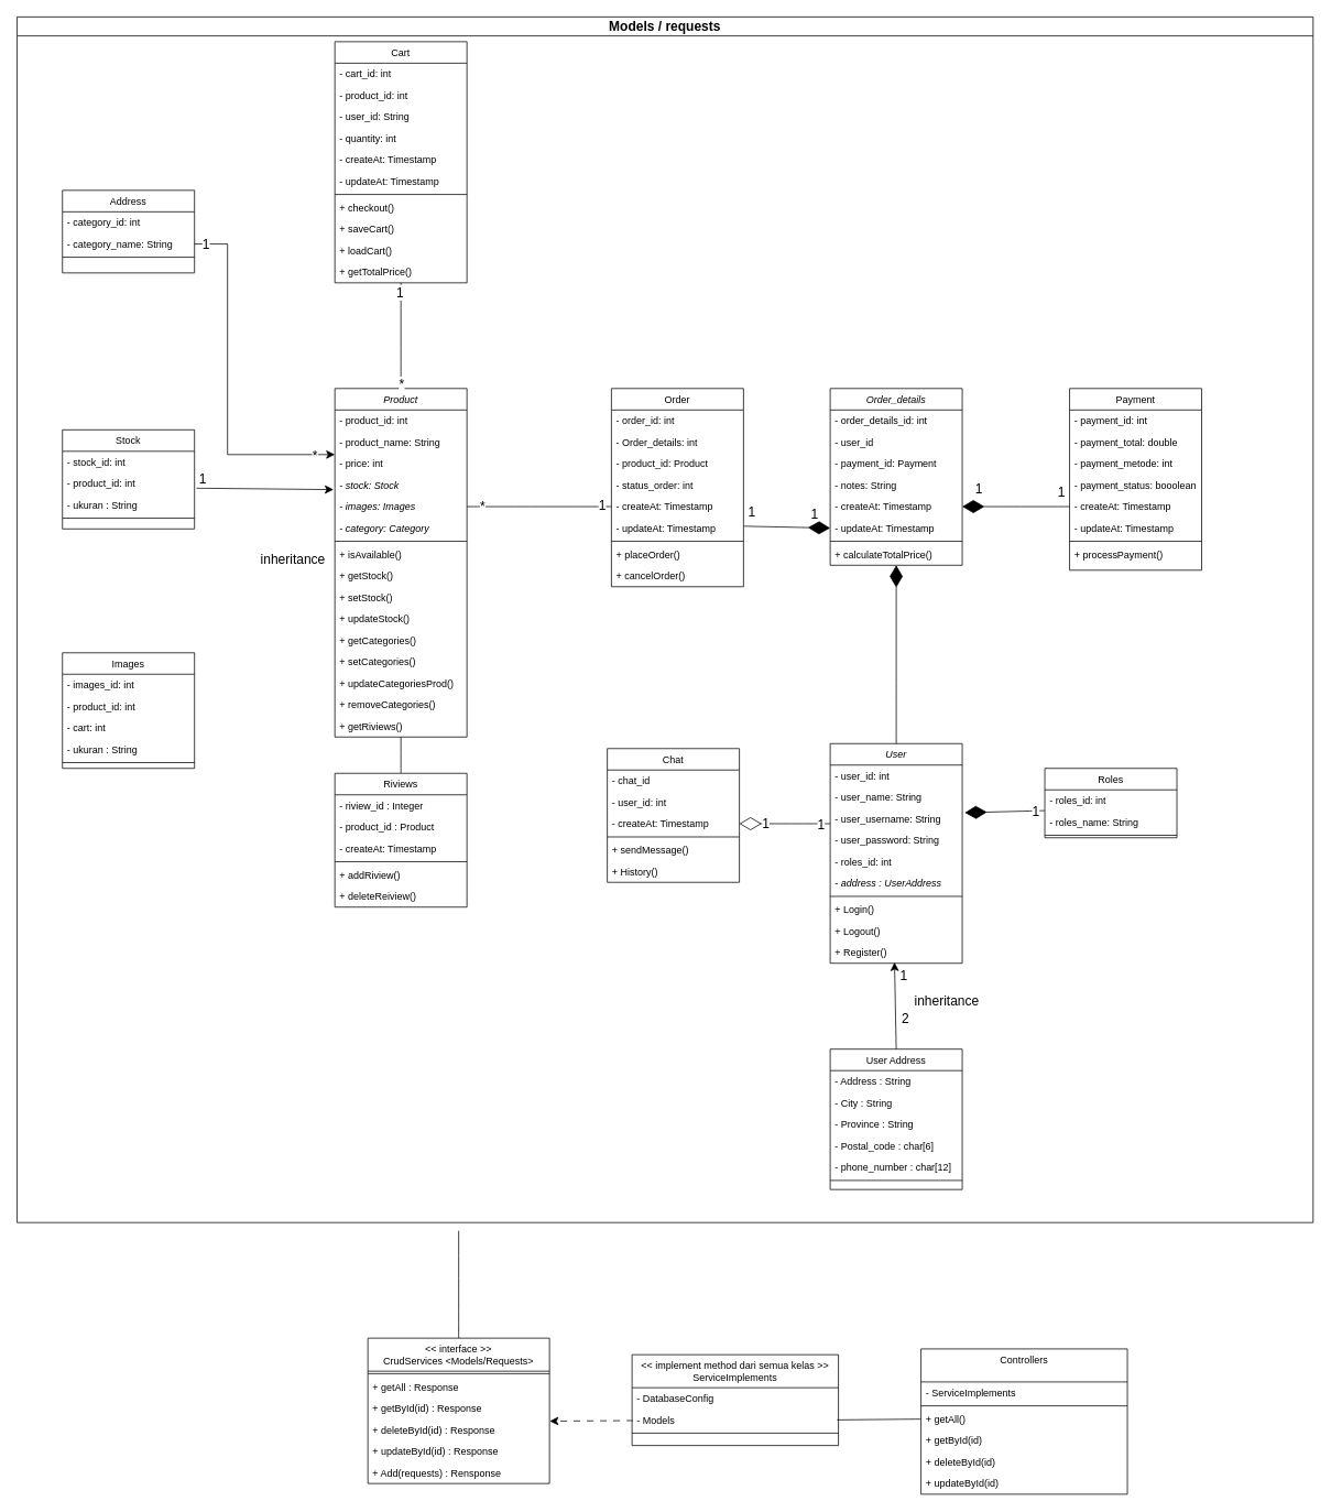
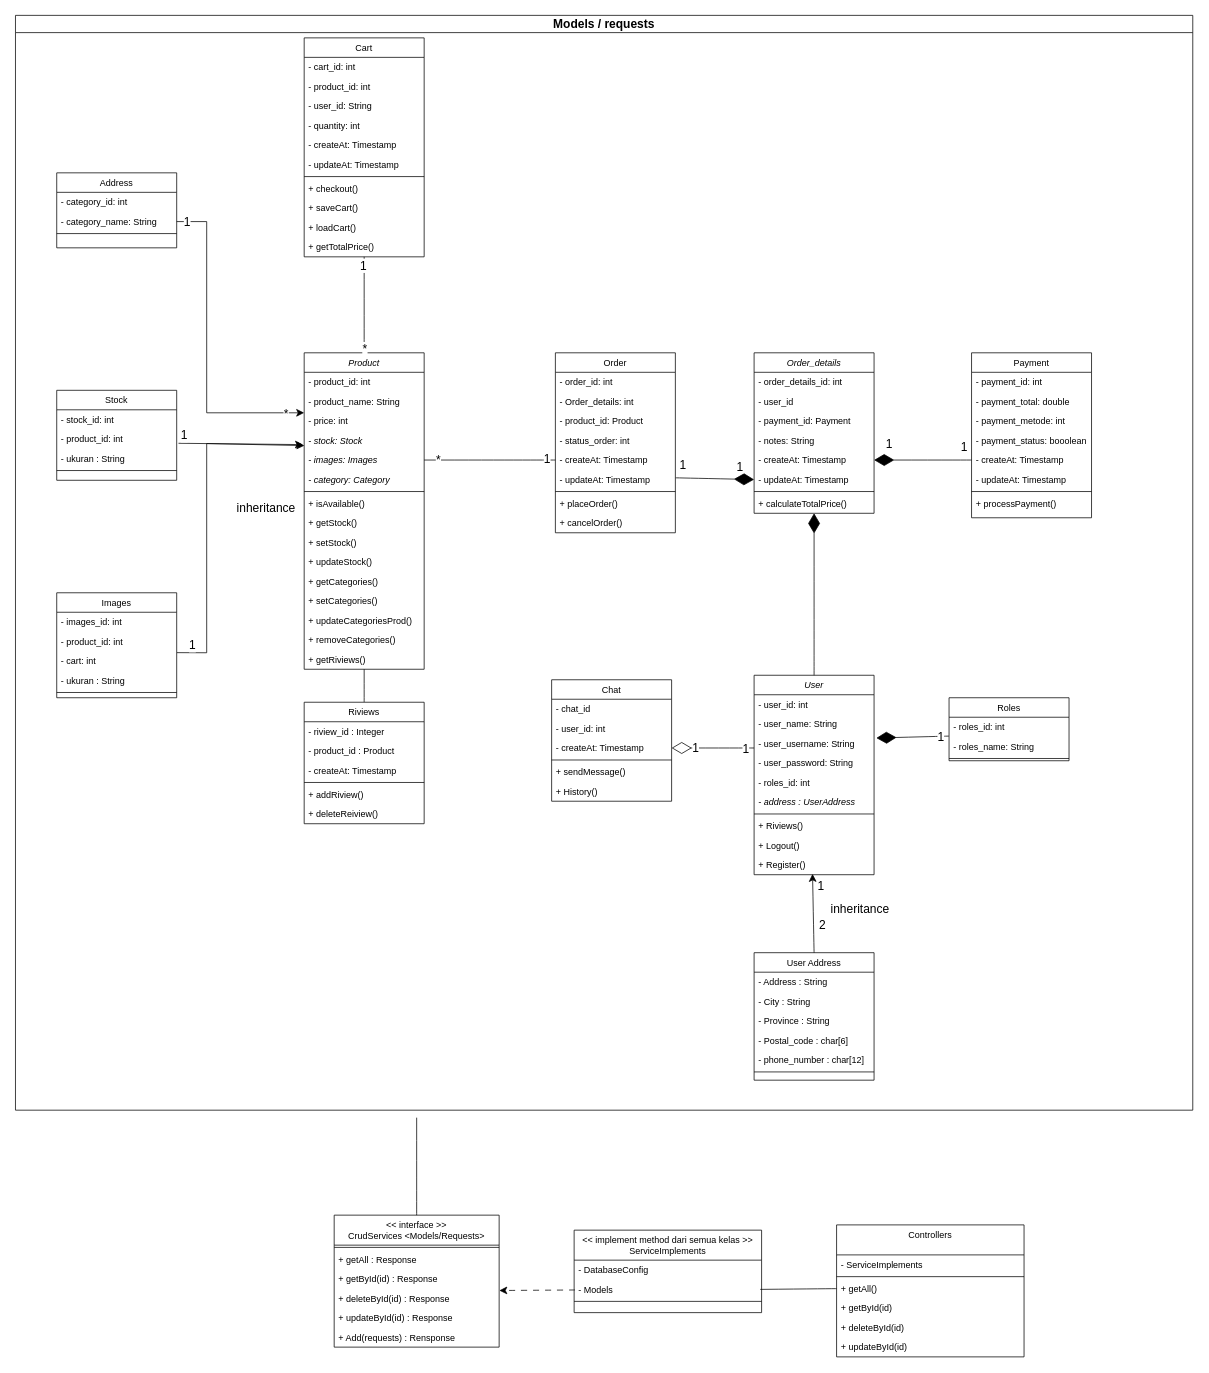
+ <mxCell id="112" value="" style="endArrow=classic;html=1;rounded=0;fontSize=12;startSize=8;endSize=8;exitX=1.002;exitY=0.071;exitDx=0;exitDy=0;exitPerimeter=0;entryX=0.002;entryY=0.76;entryDx=0;entryDy=0;entryPerimeter=0;" edge="1" parent="1" source="107" target="6"><mxGeometry width="50" height="50" relative="1" as="geometry"><mxPoint x="335" y="730" as="sourcePoint" /><mxPoint x="395" y="590" as="targetPoint" /><Array as="points"><mxPoint x="275" y="870" /><mxPoint x="275" y="591" /></Array></mxGeometry></mxCell>
+ <mxCell id="113" value="1" style="edgeLabel;html=1;align=center;verticalAlign=middle;resizable=0;points=[];fontSize=16;" vertex="1" connectable="0" parent="112"><mxGeometry x="-0.771" y="2" relative="1" as="geometry"><mxPoint x="-18" y="1" as="offset" /></mxGeometry></mxCell>
- <mxCell id="69" value="+ Login()&#10;" style="text;align=left;verticalAlign=top;spacingLeft=4;spacingRight=4;overflow=hidden;rotatable=0;points=[[0,0.5],[1,0.5]];portConstraint=eastwest;rounded=0;shadow=0;html=0;" parent="61" vertex="1"><mxGeometry y="188" width="160" height="26" as="geometry" /></mxCell>
+ <mxCell id="69" value="+ Riviews()&#10;" style="text;align=left;verticalAlign=top;spacingLeft=4;spacingRight=4;overflow=hidden;rotatable=0;points=[[0,0.5],[1,0.5]];portConstraint=eastwest;rounded=0;shadow=0;html=0;" parent="61" vertex="1"><mxGeometry y="188" width="160" height="26" as="geometry" /></mxCell>
